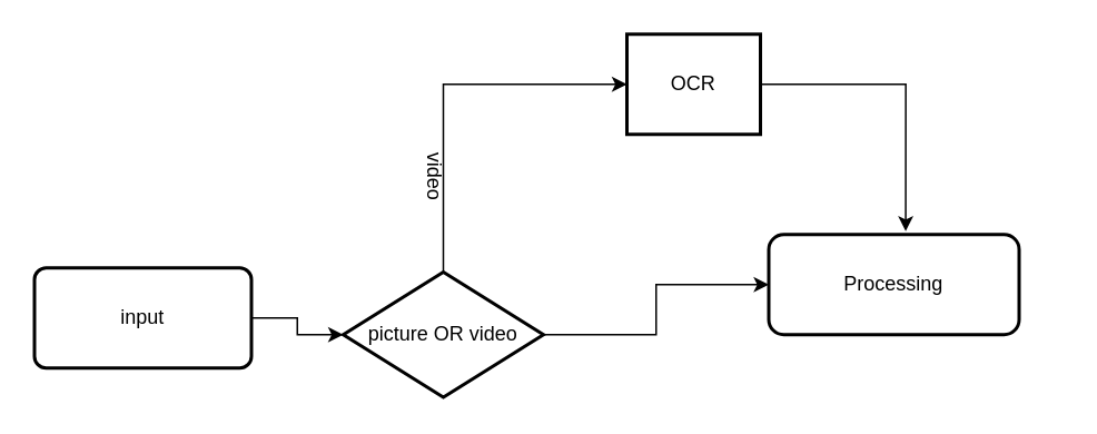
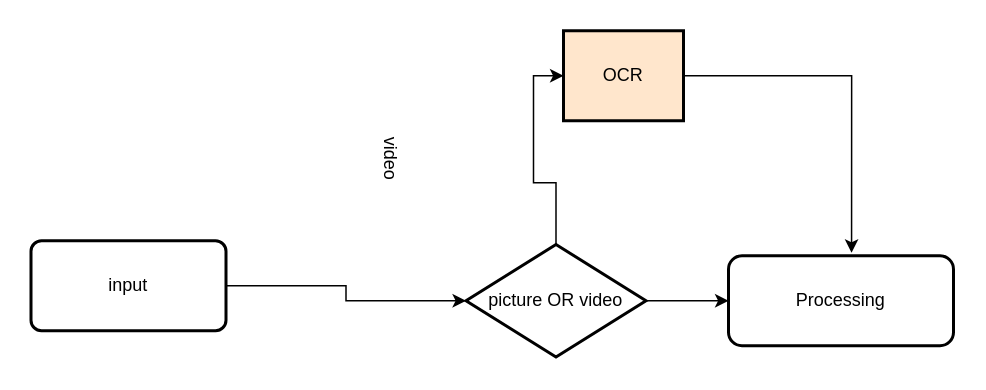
- <mxCell id="9" value="OCR" style="whiteSpace=wrap;html=1;strokeWidth=2;" parent="1" vertex="1"><mxGeometry x="375" y="20" width="80" height="60" as="geometry" /></mxCell>
+ <mxCell id="9" value="OCR" style="whiteSpace=wrap;html=1;strokeWidth=2;fillColor=#ffe6cc;" parent="1" vertex="1"><mxGeometry x="375" y="20" width="80" height="60" as="geometry" /></mxCell>
- <mxCell id="7" value="Processing" style="rounded=1;whiteSpace=wrap;html=1;strokeWidth=2;" parent="1" vertex="1"><mxGeometry x="460" y="140" width="150" height="60" as="geometry" /></mxCell>
+ <mxCell id="7" value="Processing" style="rounded=1;whiteSpace=wrap;html=1;strokeWidth=2;" parent="1" vertex="1"><mxGeometry x="485" y="170" width="150" height="60" as="geometry" /></mxCell>
- <mxCell id="6" value="picture OR video" style="strokeWidth=2;html=1;shape=mxgraph.flowchart.decision;whiteSpace=wrap;" parent="1" vertex="1"><mxGeometry x="205" y="162.5" width="120" height="75" as="geometry" /></mxCell>
+ <mxCell id="6" value="picture OR video" style="strokeWidth=2;html=1;shape=mxgraph.flowchart.decision;whiteSpace=wrap;" parent="1" vertex="1"><mxGeometry x="310" y="162.5" width="120" height="75" as="geometry" /></mxCell>
